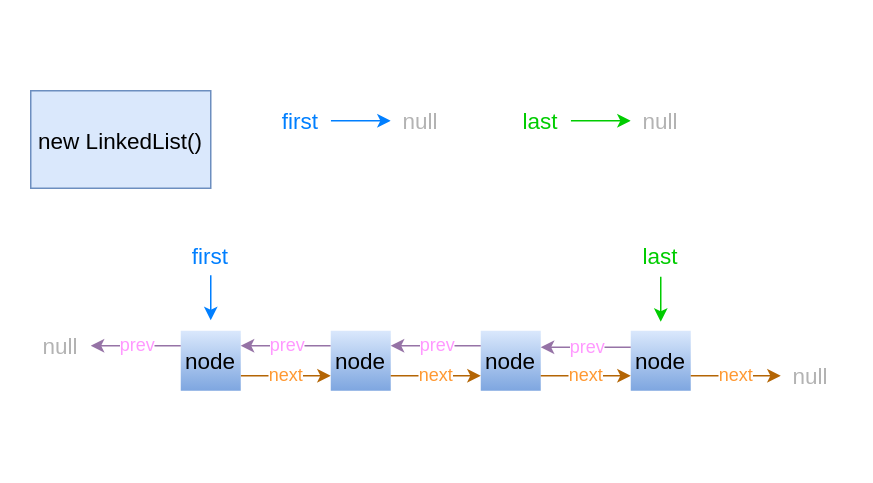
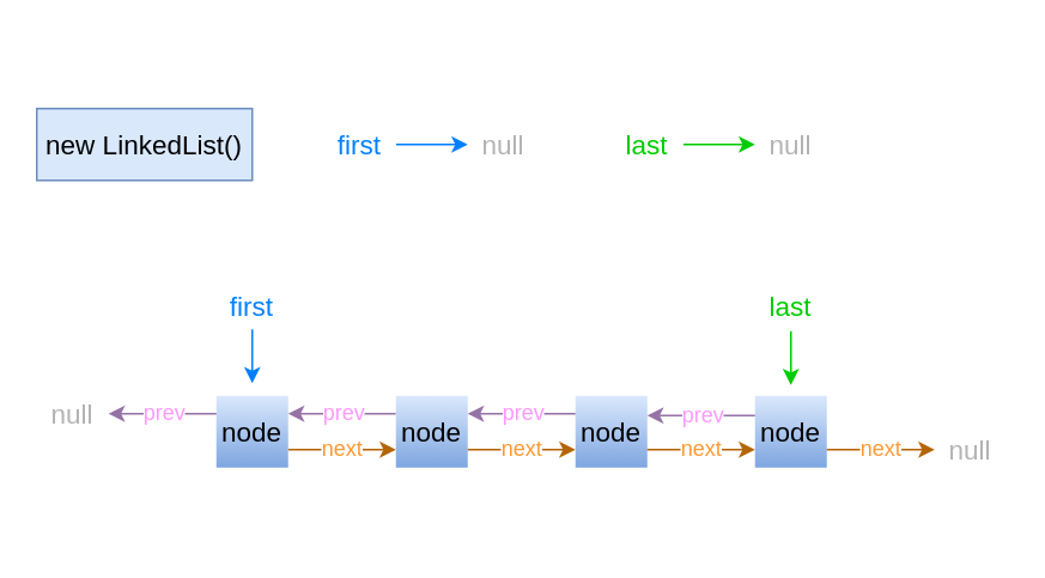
- <mxCell id="2" value="new LinkedList()" style="text;html=1;strokeColor=#6c8ebf;fillColor=#dae8fc;align=center;verticalAlign=middle;whiteSpace=wrap;rounded=0;fontSize=15;" parent="1" vertex="1"><mxGeometry x="20" y="60" width="120" height="65" as="geometry" /></mxCell>
+ <mxCell id="2" value="new LinkedList()" style="text;html=1;strokeColor=#6c8ebf;fillColor=#dae8fc;align=center;verticalAlign=middle;whiteSpace=wrap;rounded=0;fontSize=15;" parent="1" vertex="1"><mxGeometry x="20" y="60" width="120" height="40" as="geometry" /></mxCell>
